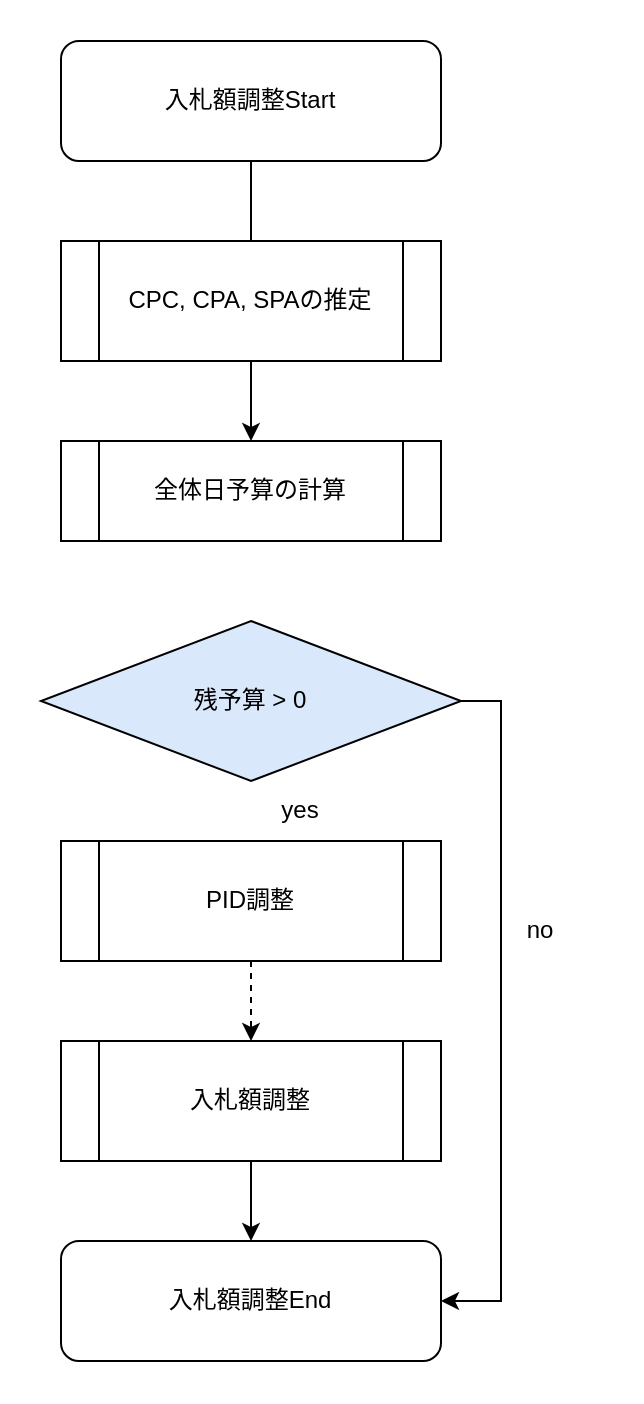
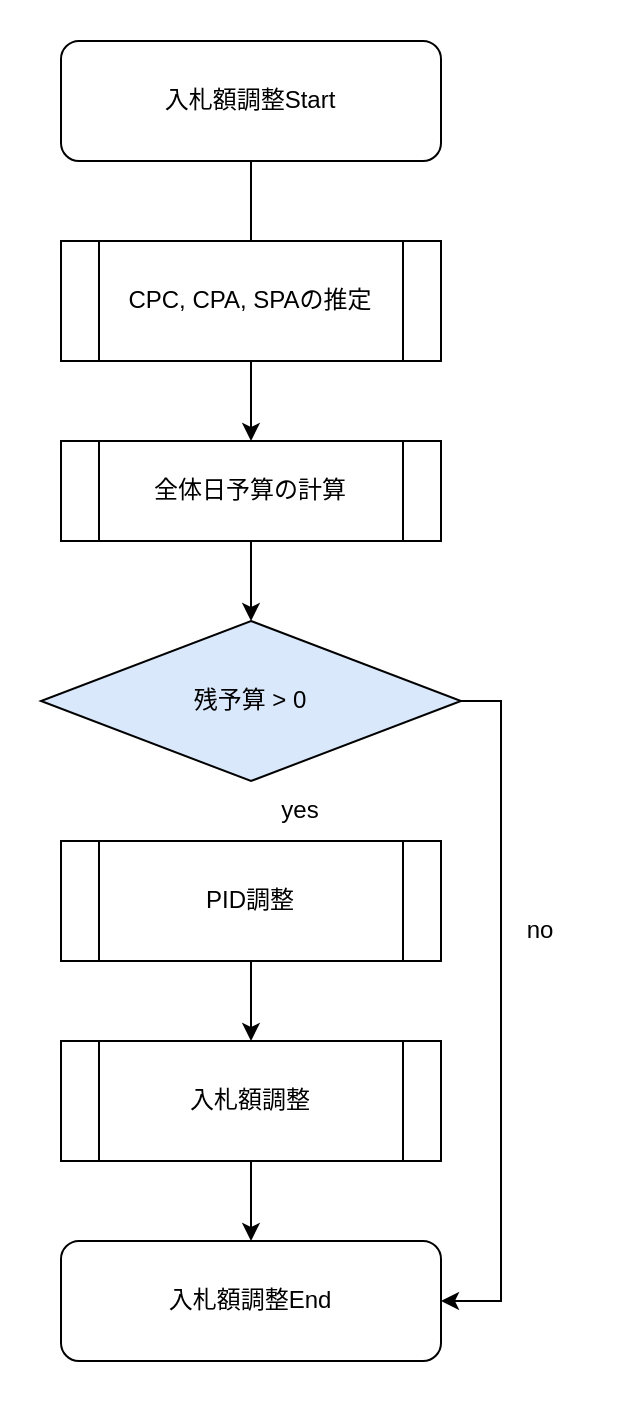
+ <mxCell id="6" style="edgeStyle=orthogonalEdgeStyle;rounded=0;orthogonalLoop=1;jettySize=auto;html=1;entryX=0.5;entryY=0;entryDx=0;entryDy=0;exitX=0.5;exitY=1;exitDx=0;exitDy=0;" edge="1" parent="1" source="11" target="14"><mxGeometry relative="1" as="geometry"><mxPoint x="125" y="340" as="sourcePoint" /></mxGeometry></mxCell>
- <mxCell id="7" style="edgeStyle=orthogonalEdgeStyle;rounded=0;orthogonalLoop=1;jettySize=auto;html=1;entryX=0.5;entryY=0;entryDx=0;entryDy=0;dashed=1;" edge="1" parent="1" source="8" target="10"><mxGeometry relative="1" as="geometry" /></mxCell>
+ <mxCell id="7" style="edgeStyle=orthogonalEdgeStyle;rounded=0;orthogonalLoop=1;jettySize=auto;html=1;entryX=0.5;entryY=0;entryDx=0;entryDy=0;" edge="1" parent="1" source="8" target="10"><mxGeometry relative="1" as="geometry" /></mxCell>
